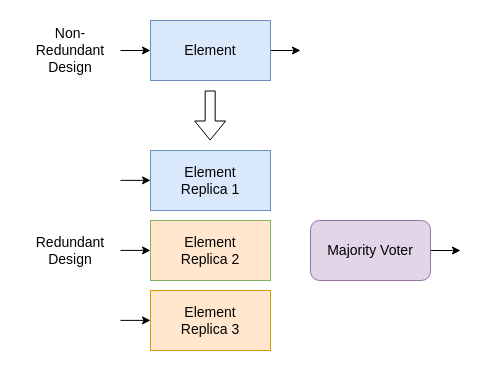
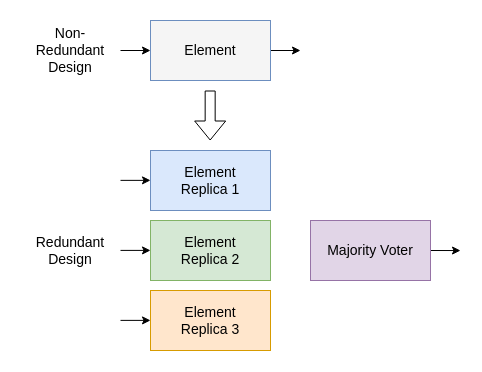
- <mxCell id="3" value="&lt;font style=&quot;font-size: 14px;&quot;&gt;Element&lt;/font&gt;" style="rounded=0;whiteSpace=wrap;html=1;glass=0;fillColor=#dae8fc;strokeColor=#6c8ebf;" parent="1" vertex="1"><mxGeometry x="150" y="20" width="120" height="60" as="geometry" /></mxCell>
+ <mxCell id="3" value="&lt;font style=&quot;font-size: 14px;&quot;&gt;Element&lt;/font&gt;" style="rounded=0;whiteSpace=wrap;html=1;glass=0;fillColor=#f5f5f5;strokeColor=#6c8ebf;" parent="1" vertex="1"><mxGeometry x="150" y="20" width="120" height="60" as="geometry" /></mxCell>
- <mxCell id="6" value="&lt;font style=&quot;font-size: 14px;&quot;&gt;Element&lt;/font&gt;&lt;div&gt;&lt;font style=&quot;font-size: 14px;&quot;&gt;Replica 2&lt;/font&gt;&lt;/div&gt;" style="rounded=0;whiteSpace=wrap;html=1;glass=0;fillColor=#ffe6cc;strokeColor=#82b366;" vertex="1" parent="1"><mxGeometry x="150" y="220" width="120" height="60" as="geometry" /></mxCell>
+ <mxCell id="6" value="&lt;font style=&quot;font-size: 14px;&quot;&gt;Element&lt;/font&gt;&lt;div&gt;&lt;font style=&quot;font-size: 14px;&quot;&gt;Replica 2&lt;/font&gt;&lt;/div&gt;" style="rounded=0;whiteSpace=wrap;html=1;glass=0;fillColor=#d5e8d4;strokeColor=#82b366;" vertex="1" parent="1"><mxGeometry x="150" y="220" width="120" height="60" as="geometry" /></mxCell>
- <mxCell id="9" value="&lt;font style=&quot;font-size: 14px;&quot;&gt;Majority Voter&lt;/font&gt;" style="whiteSpace=wrap;html=1;glass=0;fillColor=#e1d5e7;strokeColor=#9673a6;rounded=1;" vertex="1" parent="1"><mxGeometry x="310" y="220" width="120" height="60" as="geometry" /></mxCell>
+ <mxCell id="9" value="&lt;font style=&quot;font-size: 14px;&quot;&gt;Majority Voter&lt;/font&gt;" style="rounded=0;whiteSpace=wrap;html=1;glass=0;fillColor=#e1d5e7;strokeColor=#9673a6;" vertex="1" parent="1"><mxGeometry x="310" y="220" width="120" height="60" as="geometry" /></mxCell>
